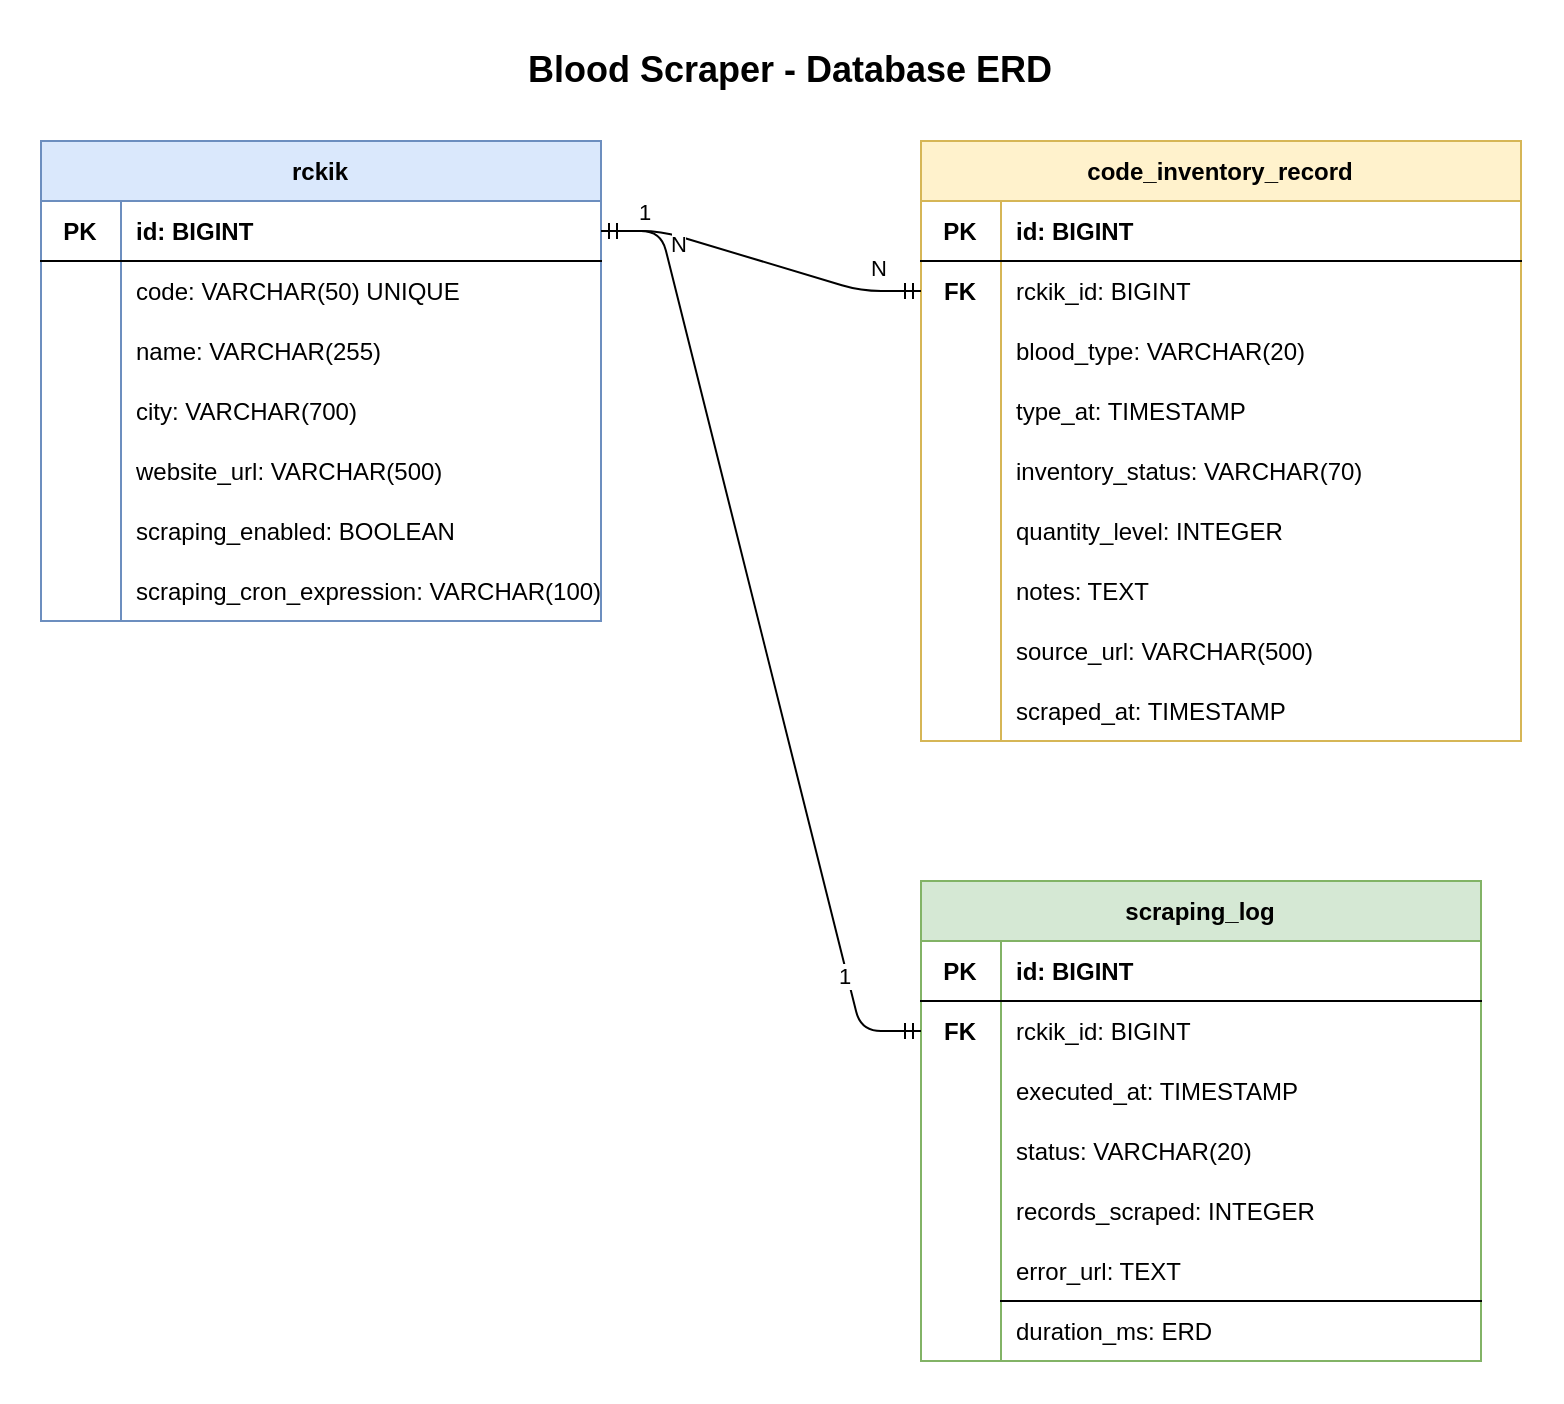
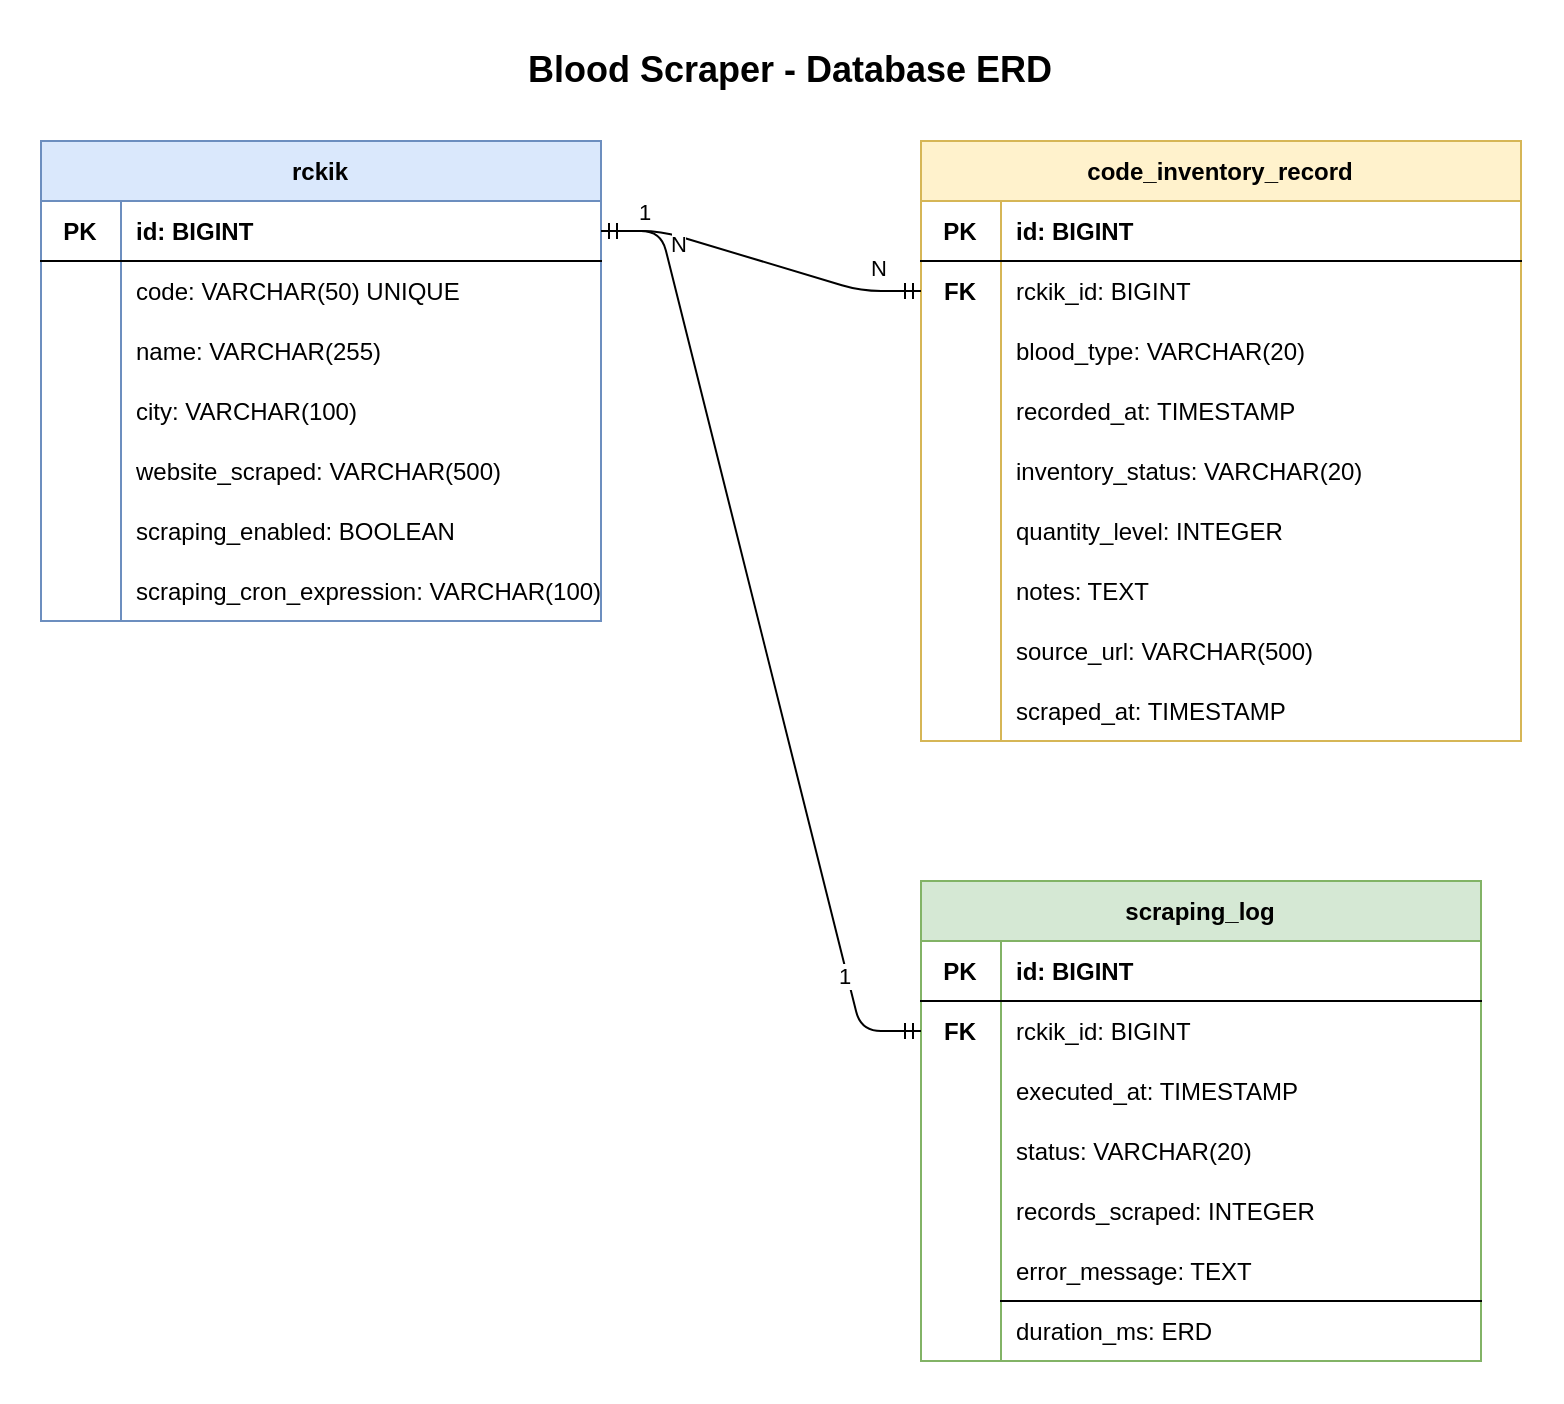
- <mxCell id="14" value="city: VARCHAR(700)" style="shape=partialRectangle;connectable=0;fillColor=none;top=0;left=0;bottom=0;right=0;align=left;spacingLeft=6;overflow=hidden;" vertex="1" parent="12"><mxGeometry x="40" width="240" height="30" as="geometry" /></mxCell>
+ <mxCell id="14" value="city: VARCHAR(100)" style="shape=partialRectangle;connectable=0;fillColor=none;top=0;left=0;bottom=0;right=0;align=left;spacingLeft=6;overflow=hidden;" vertex="1" parent="12"><mxGeometry x="40" width="240" height="30" as="geometry" /></mxCell>
- <mxCell id="36" value="type_at: TIMESTAMP" style="shape=partialRectangle;connectable=0;fillColor=none;top=0;left=0;bottom=0;right=0;align=left;spacingLeft=6;overflow=hidden;" vertex="1" parent="34"><mxGeometry x="40" width="260" height="30" as="geometry" /></mxCell>
+ <mxCell id="36" value="recorded_at: TIMESTAMP" style="shape=partialRectangle;connectable=0;fillColor=none;top=0;left=0;bottom=0;right=0;align=left;spacingLeft=6;overflow=hidden;" vertex="1" parent="34"><mxGeometry x="40" width="260" height="30" as="geometry" /></mxCell>
- <mxCell id="17" value="website_url: VARCHAR(500)" style="shape=partialRectangle;connectable=0;fillColor=none;top=0;left=0;bottom=0;right=0;align=left;spacingLeft=6;overflow=hidden;" vertex="1" parent="15"><mxGeometry x="40" width="240" height="30" as="geometry" /></mxCell>
+ <mxCell id="17" value="website_scraped: VARCHAR(500)" style="shape=partialRectangle;connectable=0;fillColor=none;top=0;left=0;bottom=0;right=0;align=left;spacingLeft=6;overflow=hidden;" vertex="1" parent="15"><mxGeometry x="40" width="240" height="30" as="geometry" /></mxCell>
- <mxCell id="39" value="inventory_status: VARCHAR(70)" style="shape=partialRectangle;connectable=0;fillColor=none;top=0;left=0;bottom=0;right=0;align=left;spacingLeft=6;overflow=hidden;" vertex="1" parent="37"><mxGeometry x="40" width="260" height="30" as="geometry" /></mxCell>
+ <mxCell id="39" value="inventory_status: VARCHAR(20)" style="shape=partialRectangle;connectable=0;fillColor=none;top=0;left=0;bottom=0;right=0;align=left;spacingLeft=6;overflow=hidden;" vertex="1" parent="37"><mxGeometry x="40" width="260" height="30" as="geometry" /></mxCell>
- <mxCell id="70" value="error_url: TEXT" style="shape=partialRectangle;connectable=0;fillColor=none;top=0;left=0;right=0;align=left;spacingLeft=6;overflow=hidden;" vertex="1" parent="68"><mxGeometry x="40" width="240" height="30" as="geometry" /></mxCell>
+ <mxCell id="70" value="error_message: TEXT" style="shape=partialRectangle;connectable=0;fillColor=none;top=0;left=0;right=0;align=left;spacingLeft=6;overflow=hidden;" vertex="1" parent="68"><mxGeometry x="40" width="240" height="30" as="geometry" /></mxCell>
